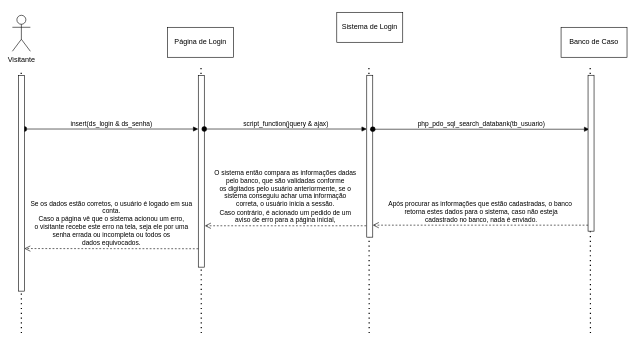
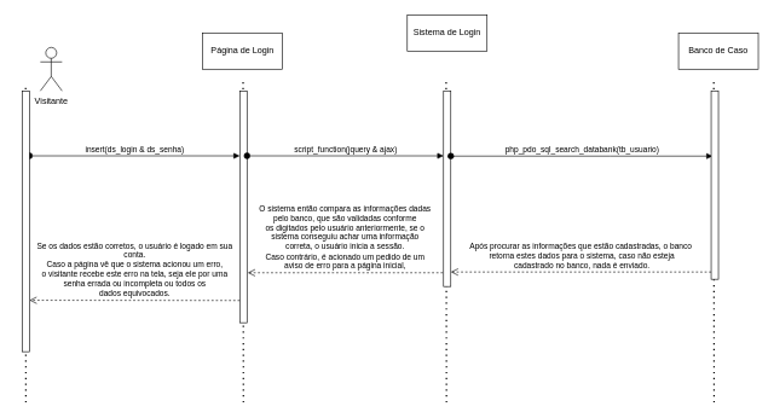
- <mxCell id="2" value="Visitante" style="shape=umlActor;verticalLabelPosition=bottom;verticalAlign=top;html=1;" parent="1" vertex="1"><mxGeometry x="20" y="25" width="30" height="60" as="geometry" /></mxCell>
+ <mxCell id="2" value="Visitante" style="shape=umlActor;verticalLabelPosition=bottom;verticalAlign=top;html=1;" parent="1" vertex="1"><mxGeometry x="55" y="65" width="30" height="60" as="geometry" /></mxCell>
